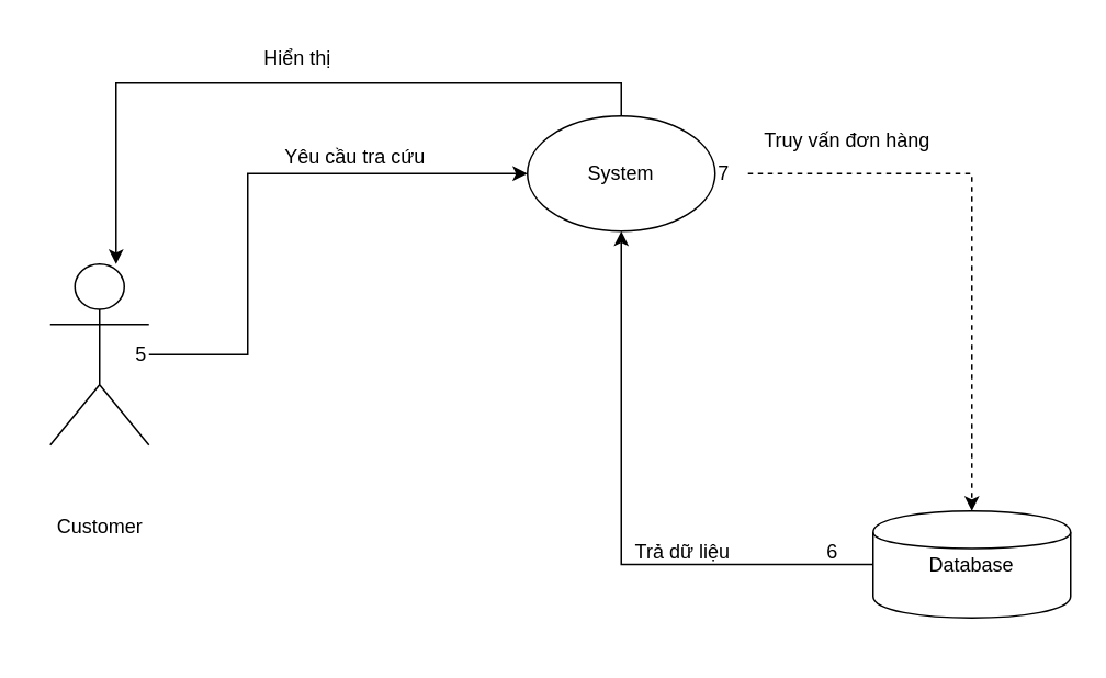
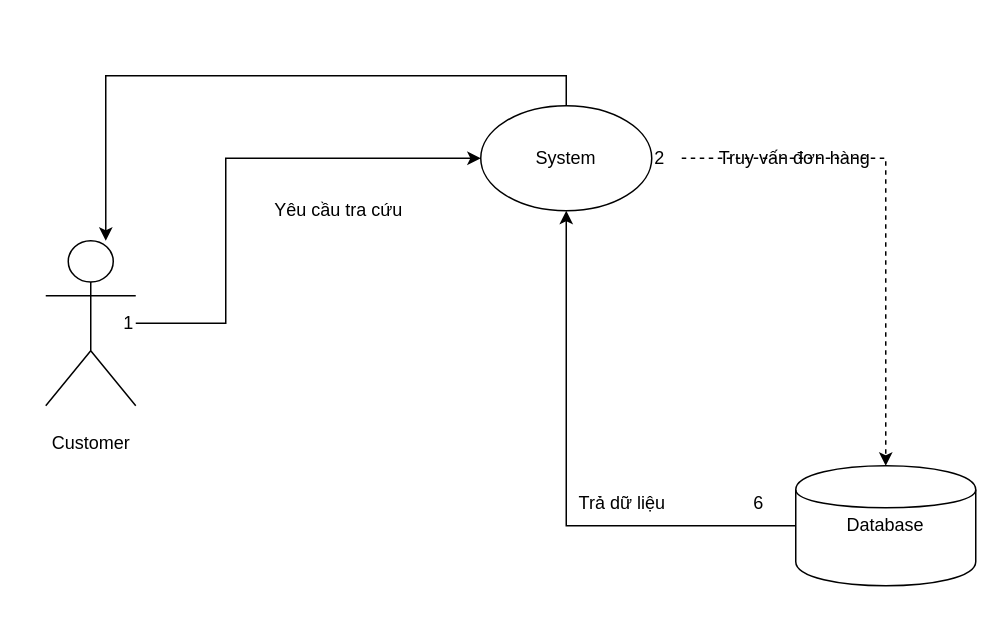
- <mxCell id="16" value="Hiển thị" style="text;html=1;align=center;verticalAlign=middle;resizable=0;points=[];autosize=1;strokeColor=none;fillColor=none;" vertex="1" parent="1"><mxGeometry x="150" y="20" width="60" height="30" as="geometry" /></mxCell>
- <mxCell id="12" value="Truy vấn đơn hàng" style="text;html=1;align=center;verticalAlign=middle;resizable=0;points=[];autosize=1;strokeColor=none;fillColor=none;" vertex="1" parent="1"><mxGeometry x="454" y="70" width="120" height="30" as="geometry" /></mxCell>
+ <mxCell id="12" value="Truy vấn đơn hàng" style="text;html=1;align=center;verticalAlign=middle;resizable=0;points=[];autosize=1;strokeColor=none;fillColor=none;" vertex="1" parent="1"><mxGeometry x="469" y="90" width="120" height="30" as="geometry" /></mxCell>
- <mxCell id="10" value="Yêu cầu tra cứu" style="text;html=1;align=center;verticalAlign=middle;resizable=0;points=[];autosize=1;strokeColor=none;fillColor=none;" vertex="1" parent="1"><mxGeometry x="160" y="80" width="110" height="30" as="geometry" /></mxCell>
+ <mxCell id="10" value="Yêu cầu tra cứu" style="text;html=1;align=center;verticalAlign=middle;resizable=0;points=[];autosize=1;strokeColor=none;fillColor=none;" vertex="1" parent="1"><mxGeometry x="170" y="125" width="110" height="30" as="geometry" /></mxCell>
- <mxCell id="11" value="7" style="text;html=1;align=center;verticalAlign=middle;resizable=0;points=[];autosize=1;strokeColor=none;fillColor=none;" vertex="1" parent="1"><mxGeometry x="424" y="90" width="30" height="30" as="geometry" /></mxCell>
+ <mxCell id="11" value="2" style="text;html=1;align=center;verticalAlign=middle;resizable=0;points=[];autosize=1;strokeColor=none;fillColor=none;" vertex="1" parent="1"><mxGeometry x="424" y="90" width="30" height="30" as="geometry" /></mxCell>
- <mxCell id="9" value="5" style="text;html=1;align=center;verticalAlign=middle;resizable=0;points=[];autosize=1;strokeColor=none;fillColor=none;" vertex="1" parent="1"><mxGeometry x="70" y="200" width="30" height="30" as="geometry" /></mxCell>
+ <mxCell id="9" value="1" style="text;html=1;align=center;verticalAlign=middle;resizable=0;points=[];autosize=1;strokeColor=none;fillColor=none;" vertex="1" parent="1"><mxGeometry x="70" y="200" width="30" height="30" as="geometry" /></mxCell>
- <mxCell id="4" value="Customer" style="text;html=1;align=center;verticalAlign=middle;resizable=0;points=[];autosize=1;strokeColor=none;fillColor=none;" vertex="1" parent="1"><mxGeometry x="20" y="305" width="80" height="30" as="geometry" /></mxCell>
+ <mxCell id="4" value="Customer" style="text;html=1;align=center;verticalAlign=middle;resizable=0;points=[];autosize=1;strokeColor=none;fillColor=none;" vertex="1" parent="1"><mxGeometry x="20" y="280" width="80" height="30" as="geometry" /></mxCell>
- <mxCell id="8" value="Database" style="shape=cylinder;whiteSpace=wrap;html=1;" vertex="1" parent="1"><mxGeometry x="530" y="310" width="120" height="65" as="geometry" /></mxCell>
+ <mxCell id="8" value="Database" style="shape=cylinder;whiteSpace=wrap;html=1;" vertex="1" parent="1"><mxGeometry x="530" y="310" width="120" height="80" as="geometry" /></mxCell>
